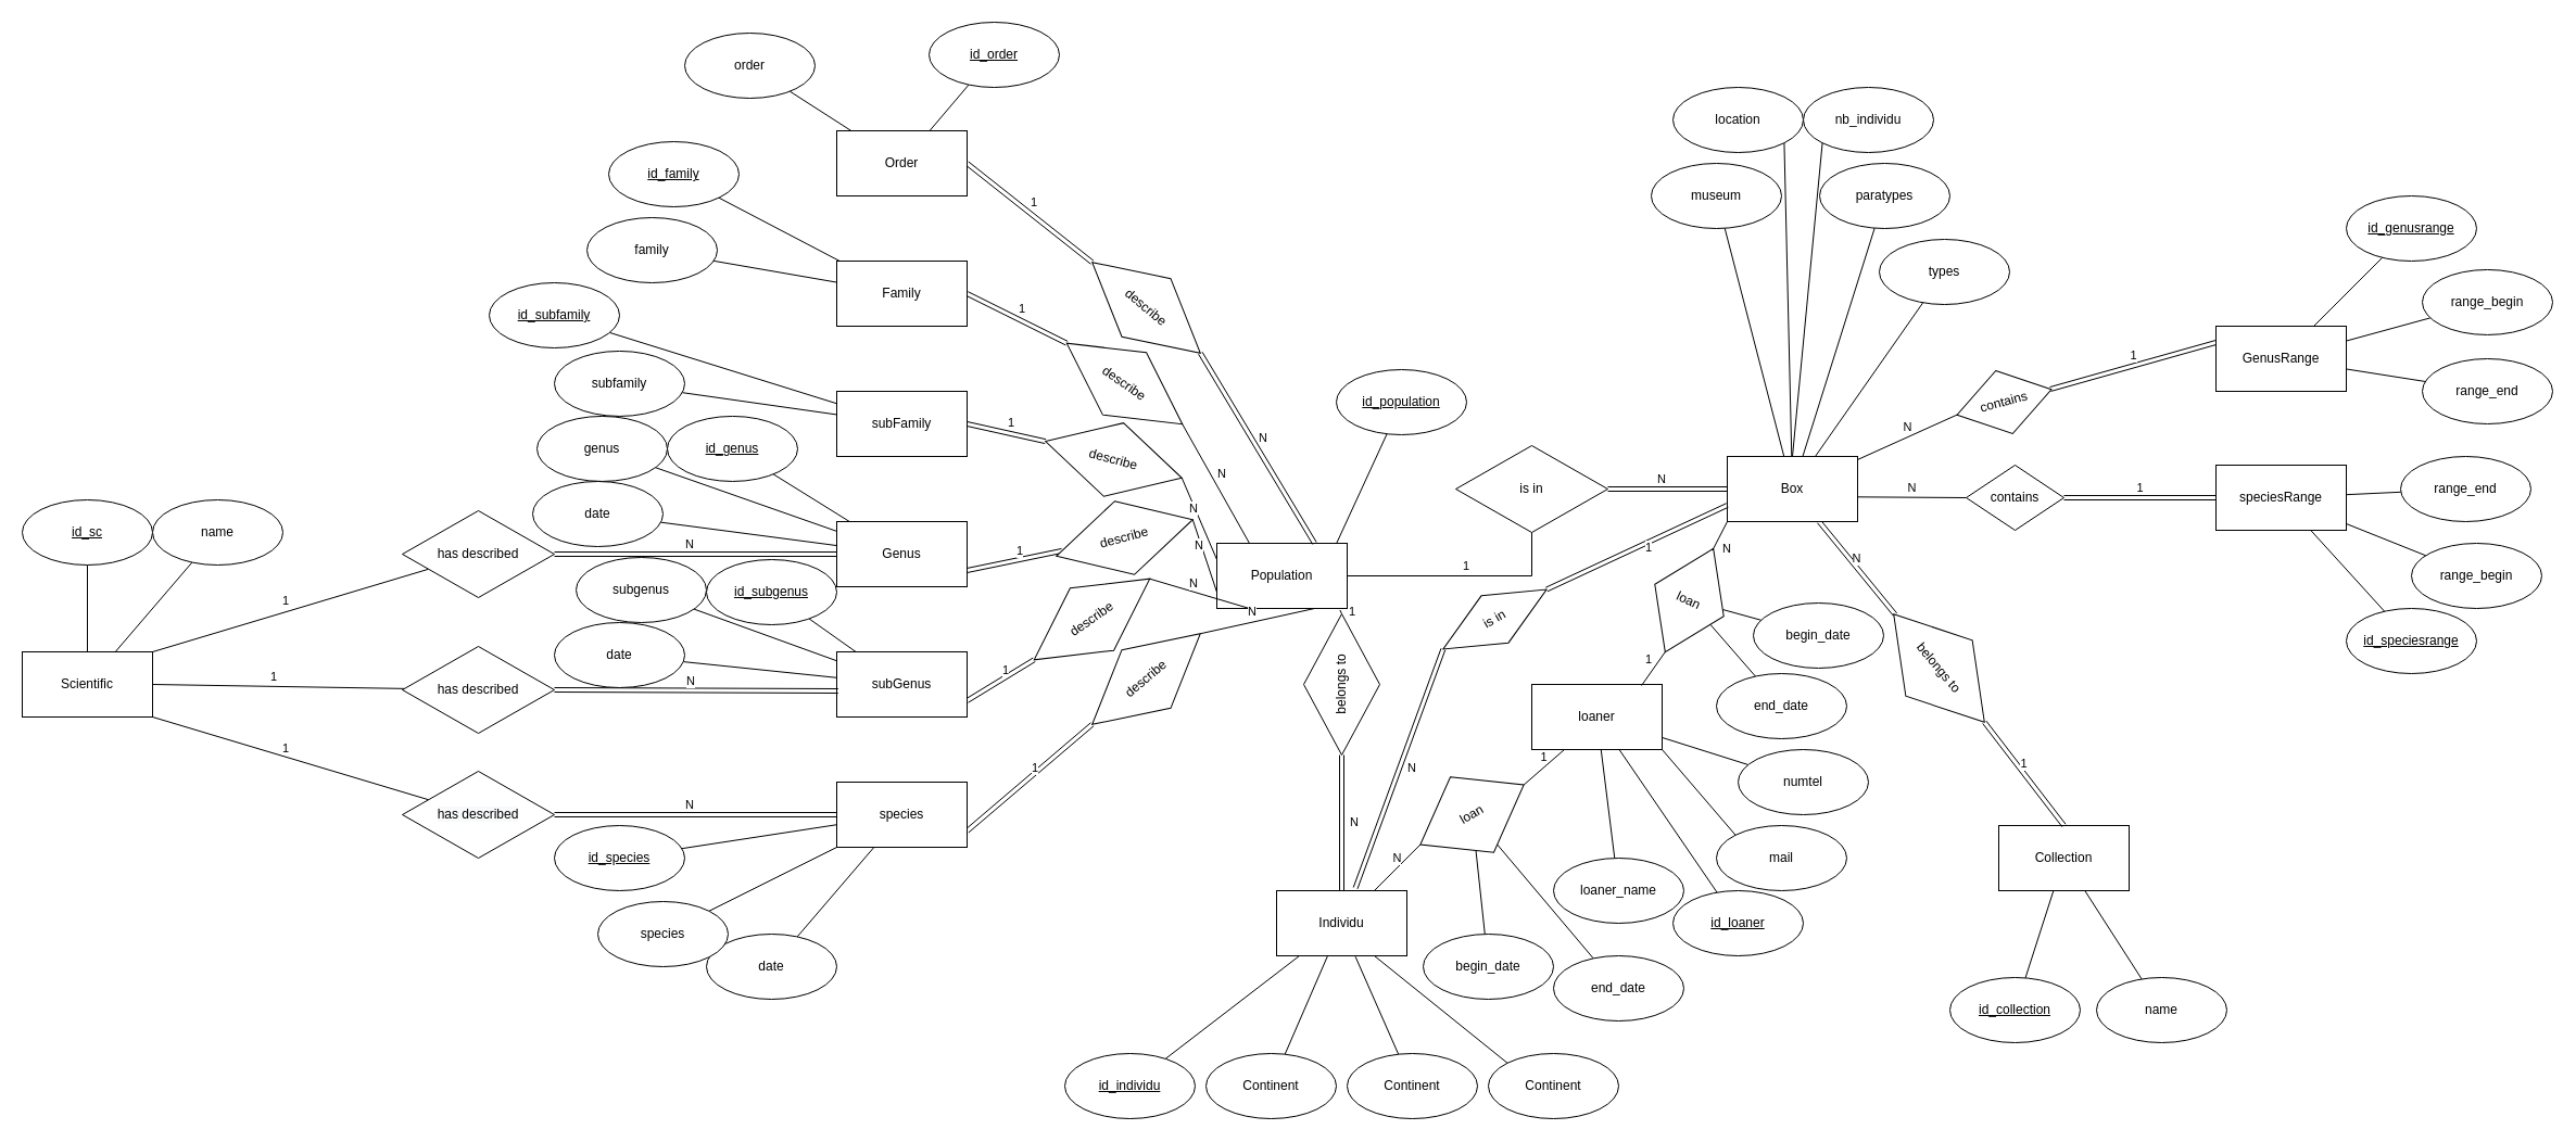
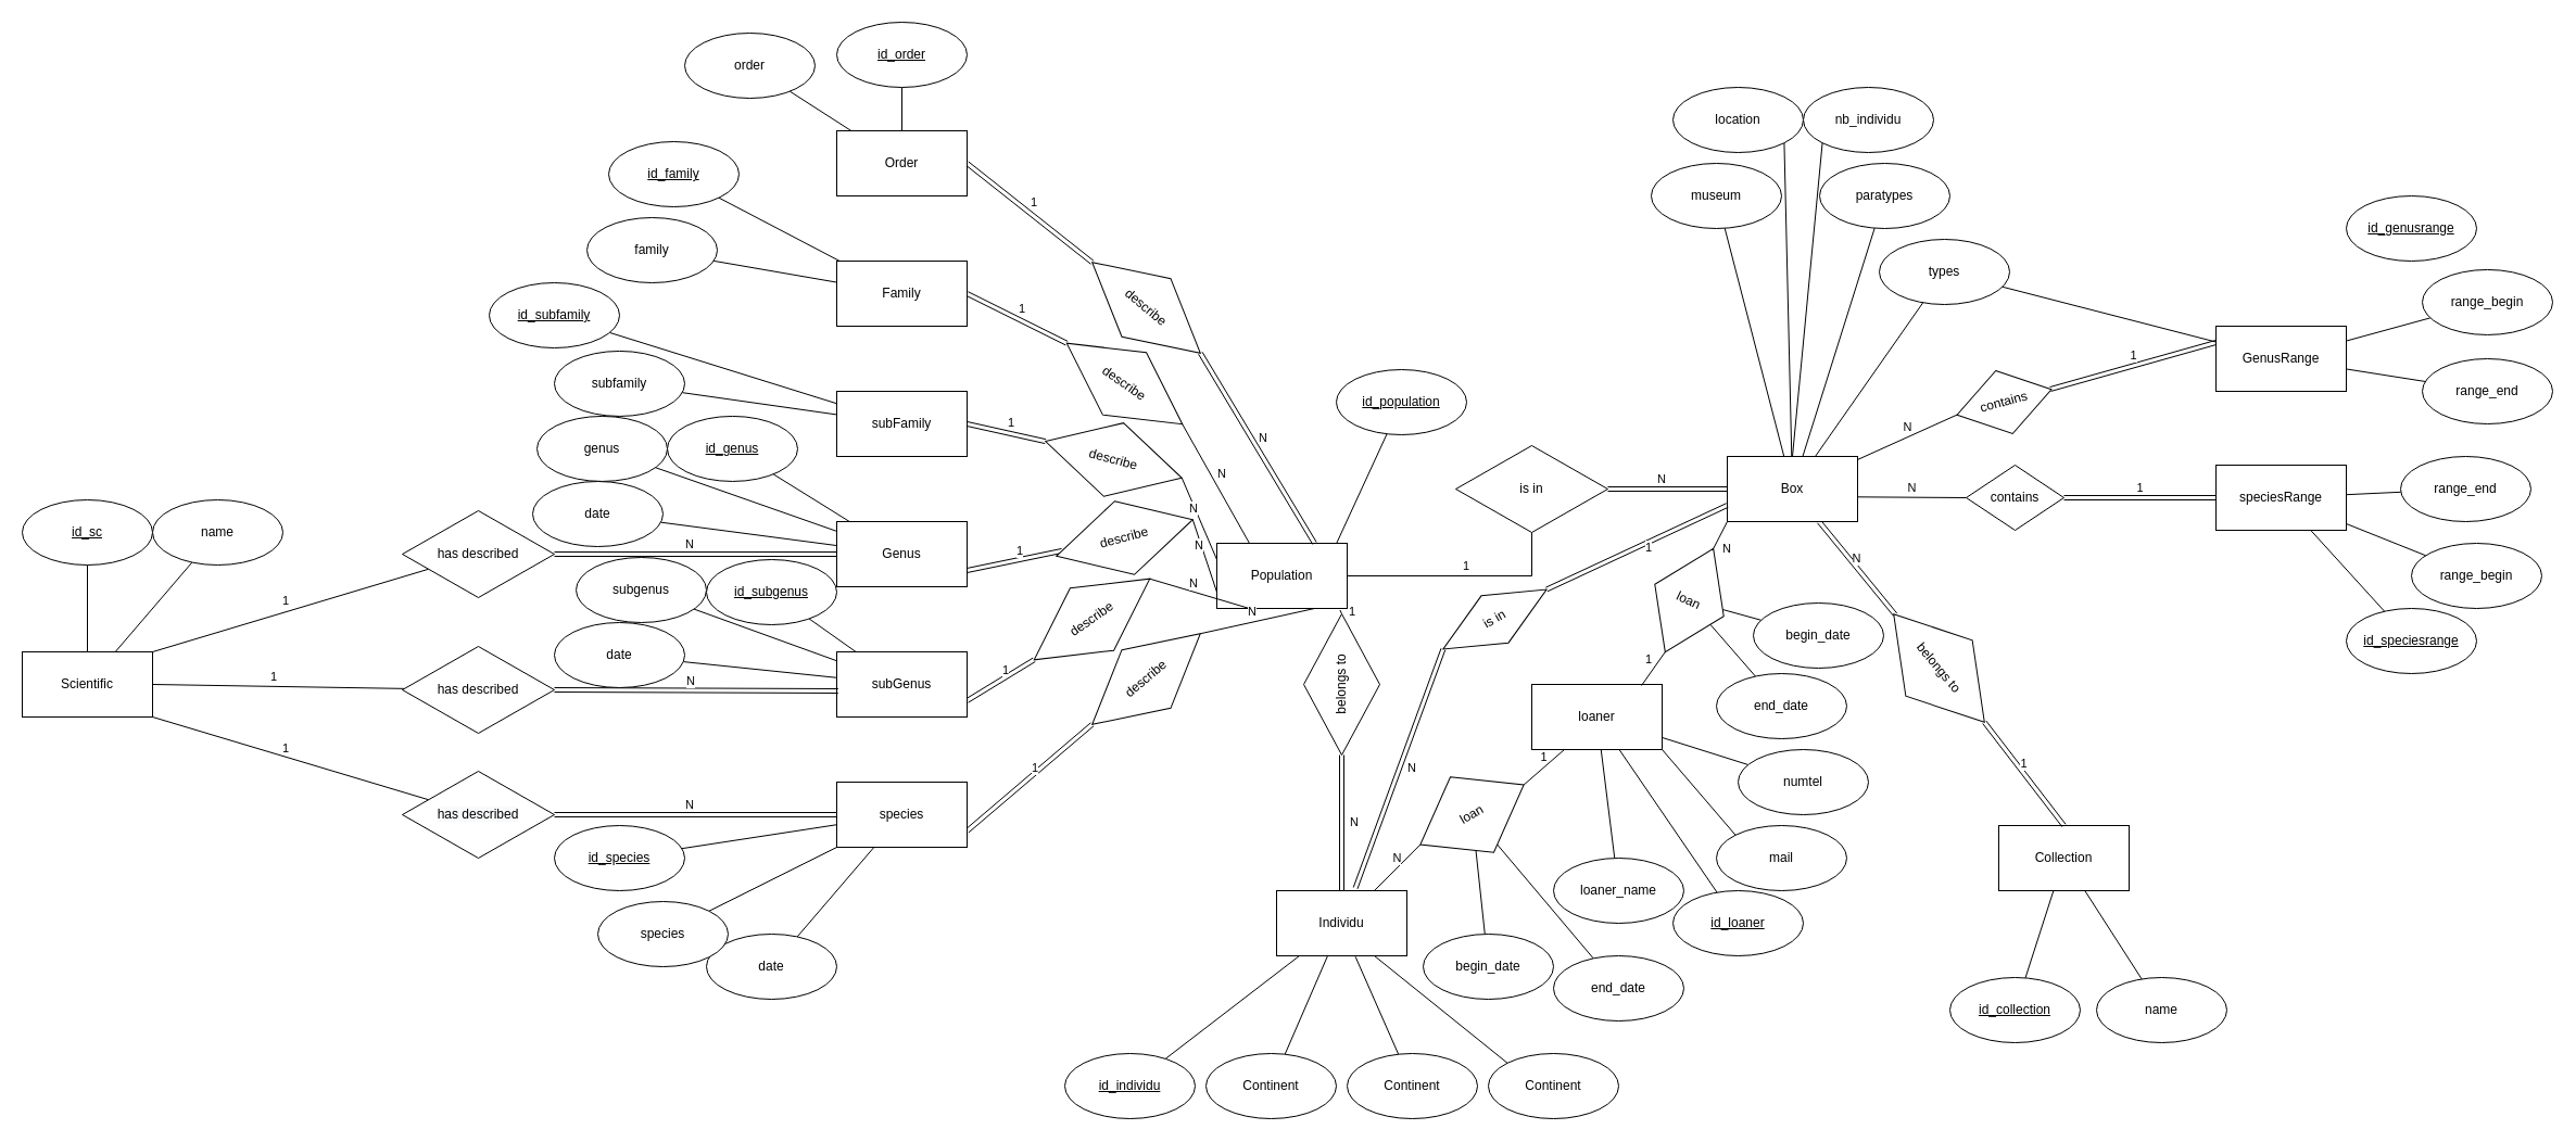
- <mxCell id="117" value="&lt;u&gt;id_order&lt;/u&gt;" style="ellipse;whiteSpace=wrap;html=1;rounded=0;" parent="1" vertex="1"><mxGeometry x="855" y="20" width="120" height="60" as="geometry" /></mxCell>
+ <mxCell id="117" value="&lt;u&gt;id_order&lt;/u&gt;" style="ellipse;whiteSpace=wrap;html=1;rounded=0;" parent="1" vertex="1"><mxGeometry x="770" y="20" width="120" height="60" as="geometry" /></mxCell>
- <mxCell id="60" value="" style="edgeStyle=none;rounded=0;jumpStyle=none;orthogonalLoop=1;jettySize=auto;html=1;endArrow=none;endFill=0;" parent="1" source="61" target="109" edge="1"><mxGeometry relative="1" as="geometry" /></mxCell>
+ <mxCell id="60" value="" style="edgeStyle=none;rounded=0;jumpStyle=none;orthogonalLoop=1;jettySize=auto;html=1;endArrow=none;endFill=0;" parent="1" source="61" target="131" edge="1"><mxGeometry relative="1" as="geometry" /></mxCell>
